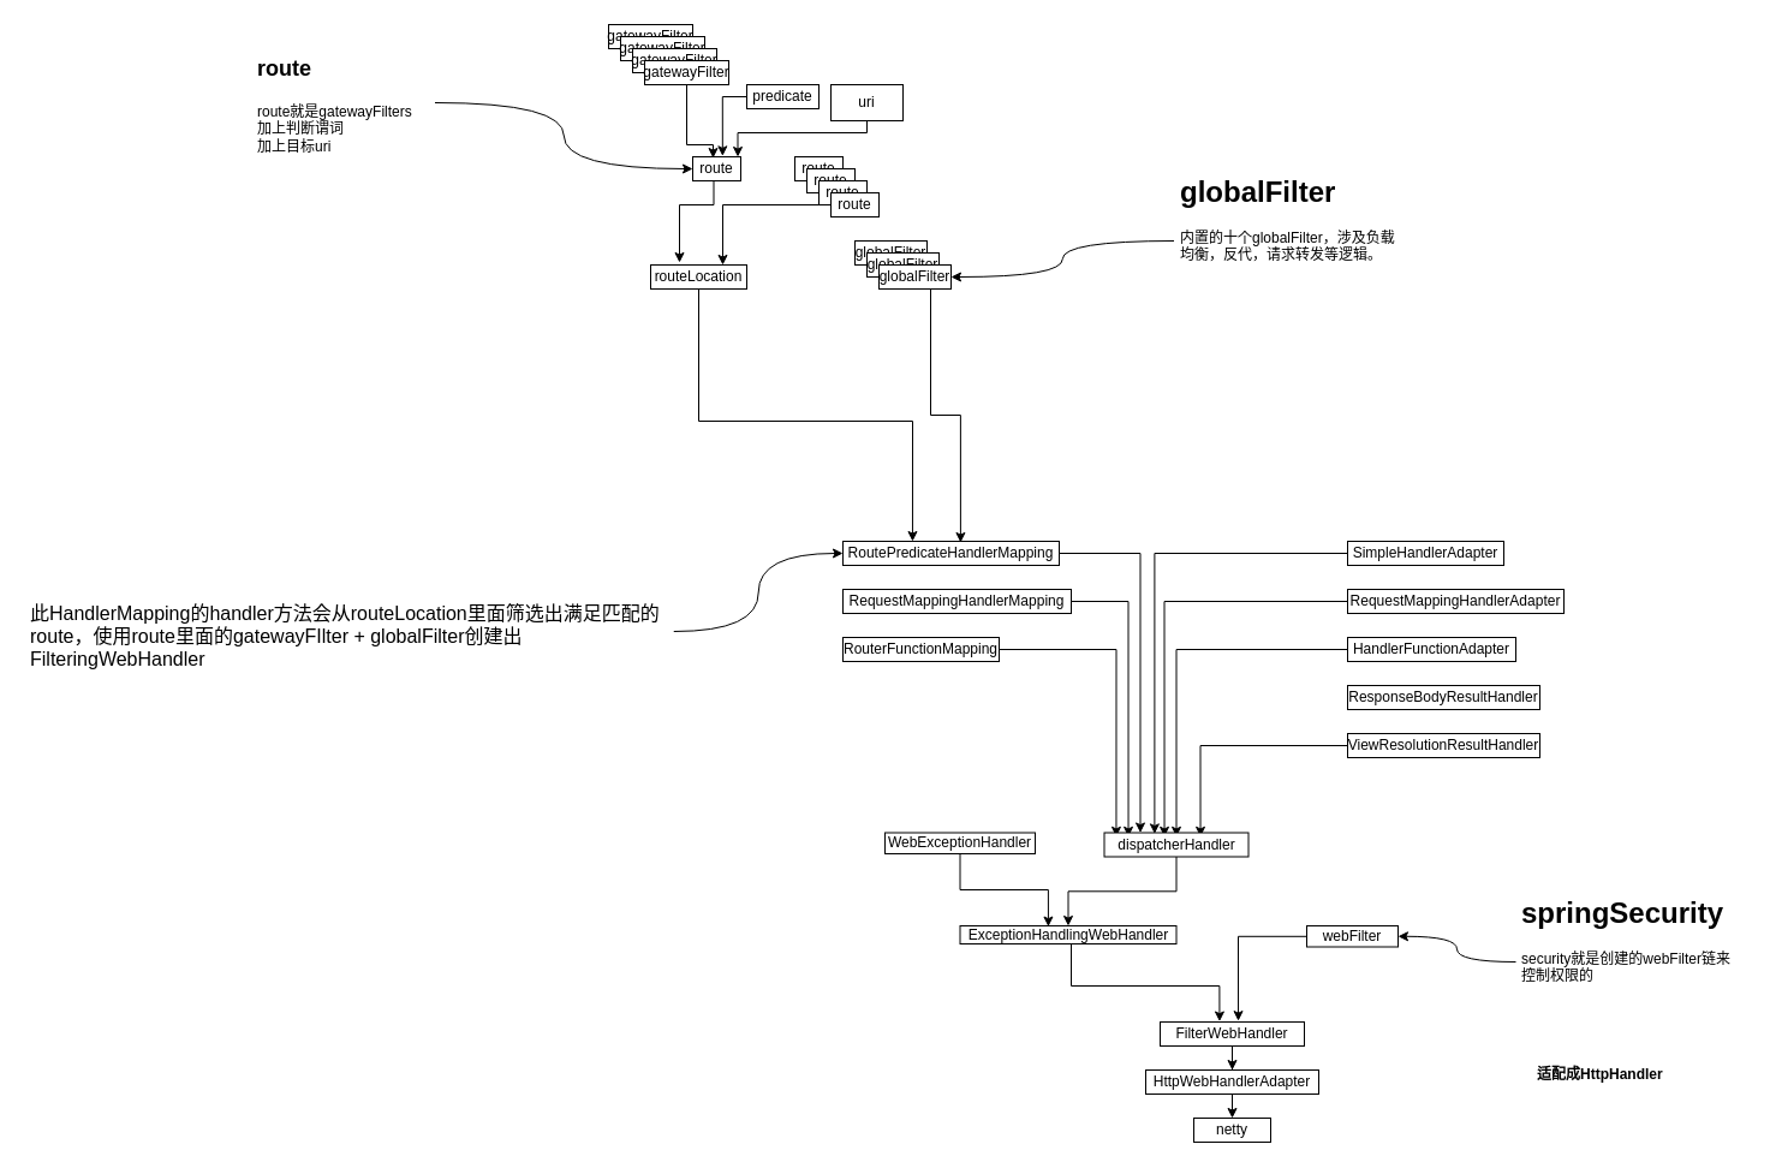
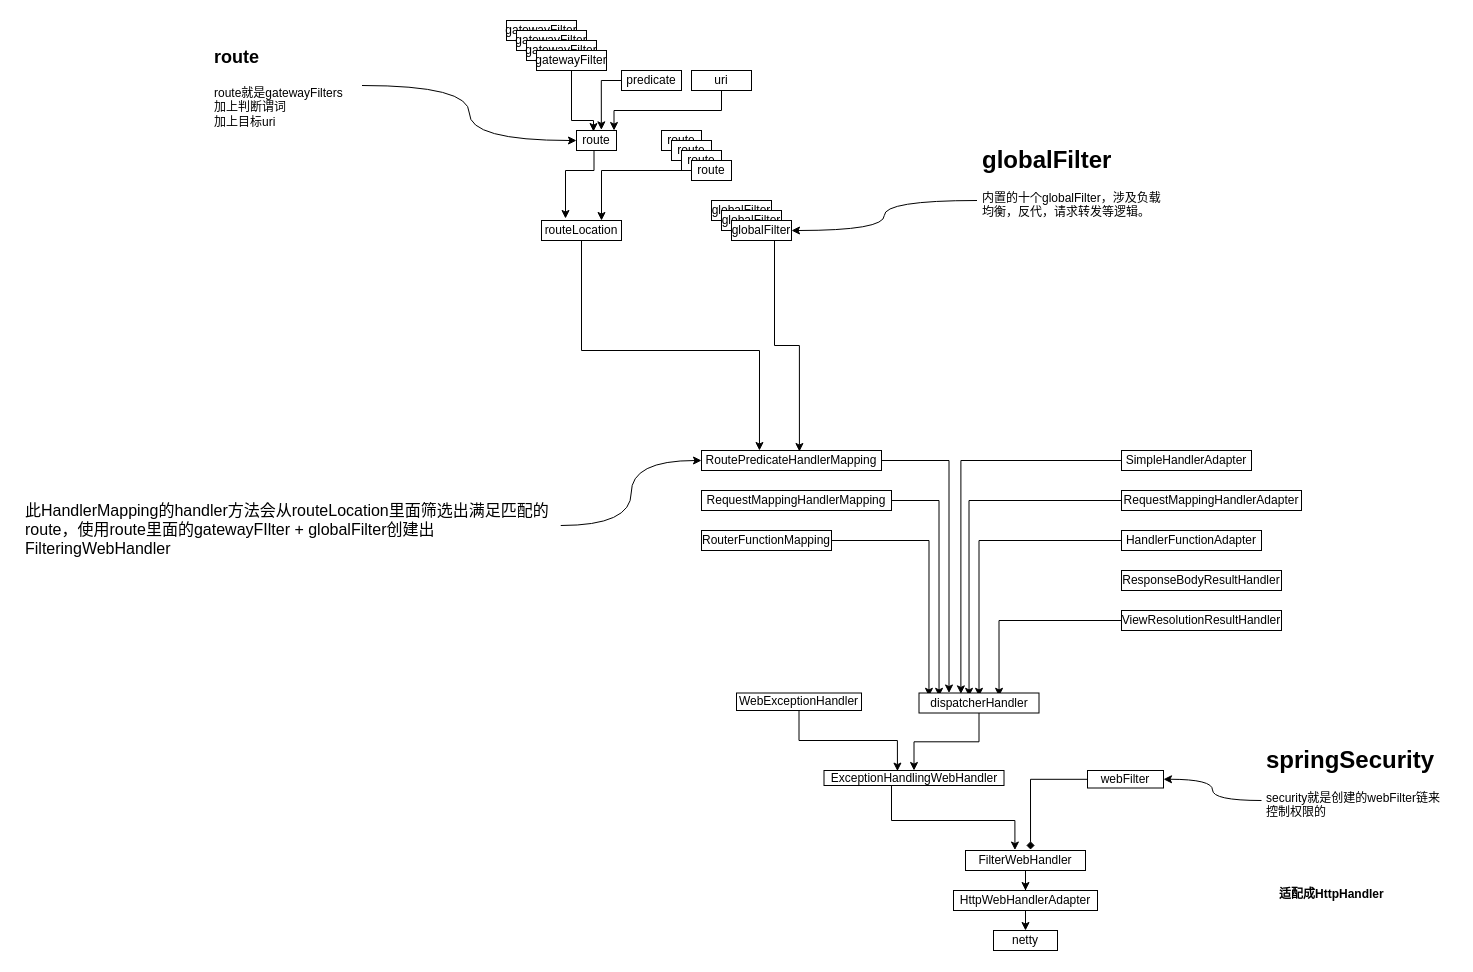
- <mxCell id="49" value="uri" style="rounded=0;whiteSpace=wrap;html=1;" vertex="1" parent="1"><mxGeometry x="691" y="70" width="60" height="30" as="geometry" /></mxCell>
+ <mxCell id="49" value="uri" style="rounded=0;whiteSpace=wrap;html=1;" vertex="1" parent="1"><mxGeometry x="691" y="70" width="60" height="20" as="geometry" /></mxCell>
- <mxCell id="9" value="ExceptionHandlingWebHandler" style="whiteSpace=wrap;html=1;direction=south;" vertex="1" parent="1"><mxGeometry x="798.5" y="770" width="180" height="15" as="geometry" /></mxCell>
+ <mxCell id="9" value="ExceptionHandlingWebHandler" style="whiteSpace=wrap;html=1;direction=south;" vertex="1" parent="1"><mxGeometry x="823.5" y="770" width="180" height="15" as="geometry" /></mxCell>
- <mxCell id="2" style="edgeStyle=orthogonalEdgeStyle;rounded=0;orthogonalLoop=1;jettySize=auto;html=1;entryX=0.542;entryY=-0.043;entryDx=0;entryDy=0;entryPerimeter=0;" edge="1" parent="1" source="3" target="5"><mxGeometry relative="1" as="geometry" /></mxCell>
+ <mxCell id="2" style="edgeStyle=orthogonalEdgeStyle;rounded=0;orthogonalLoop=1;jettySize=auto;html=1;entryX=0.542;entryY=-0.043;entryDx=0;entryDy=0;entryPerimeter=0;endArrow=diamond;" edge="1" parent="1" source="3" target="5"><mxGeometry relative="1" as="geometry" /></mxCell>
